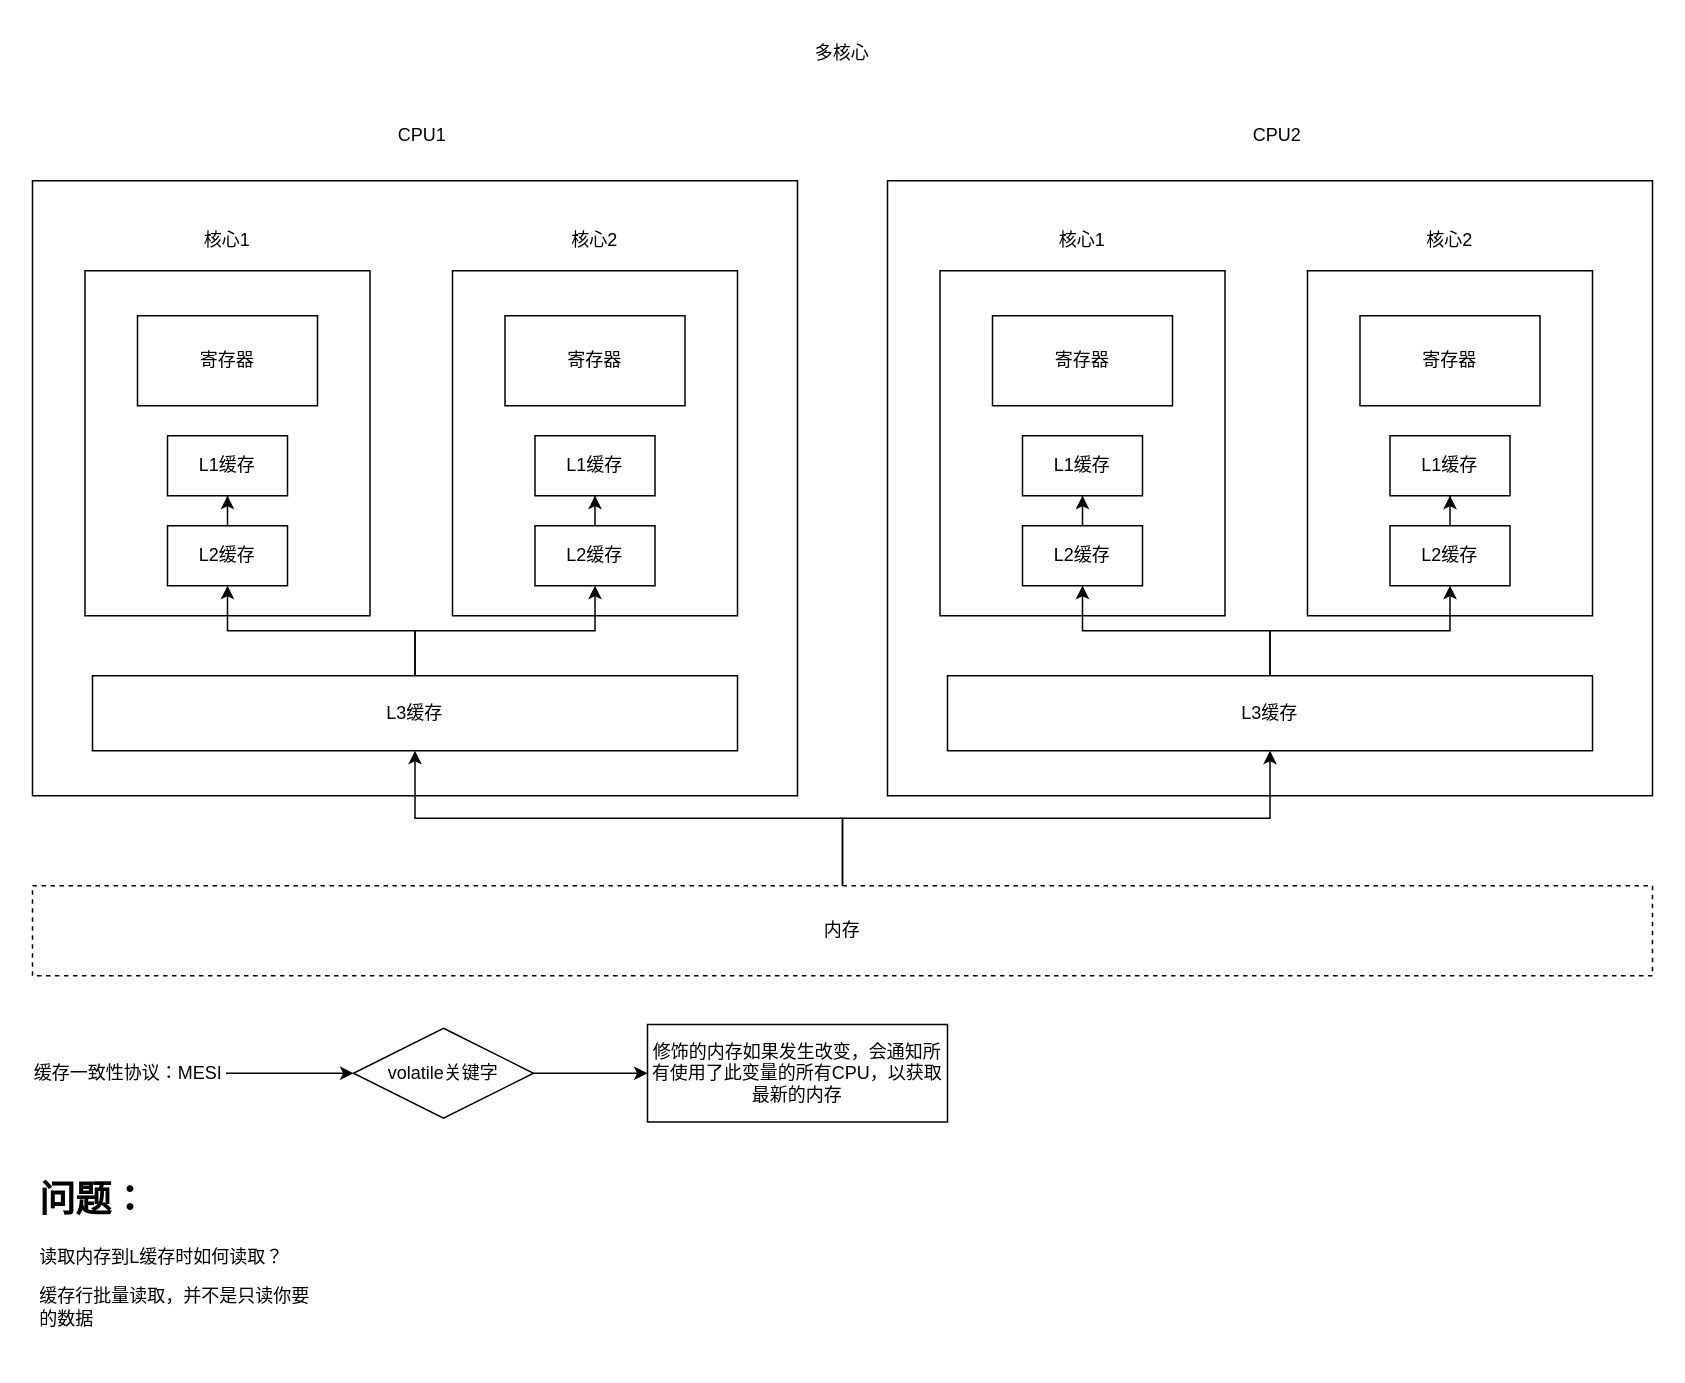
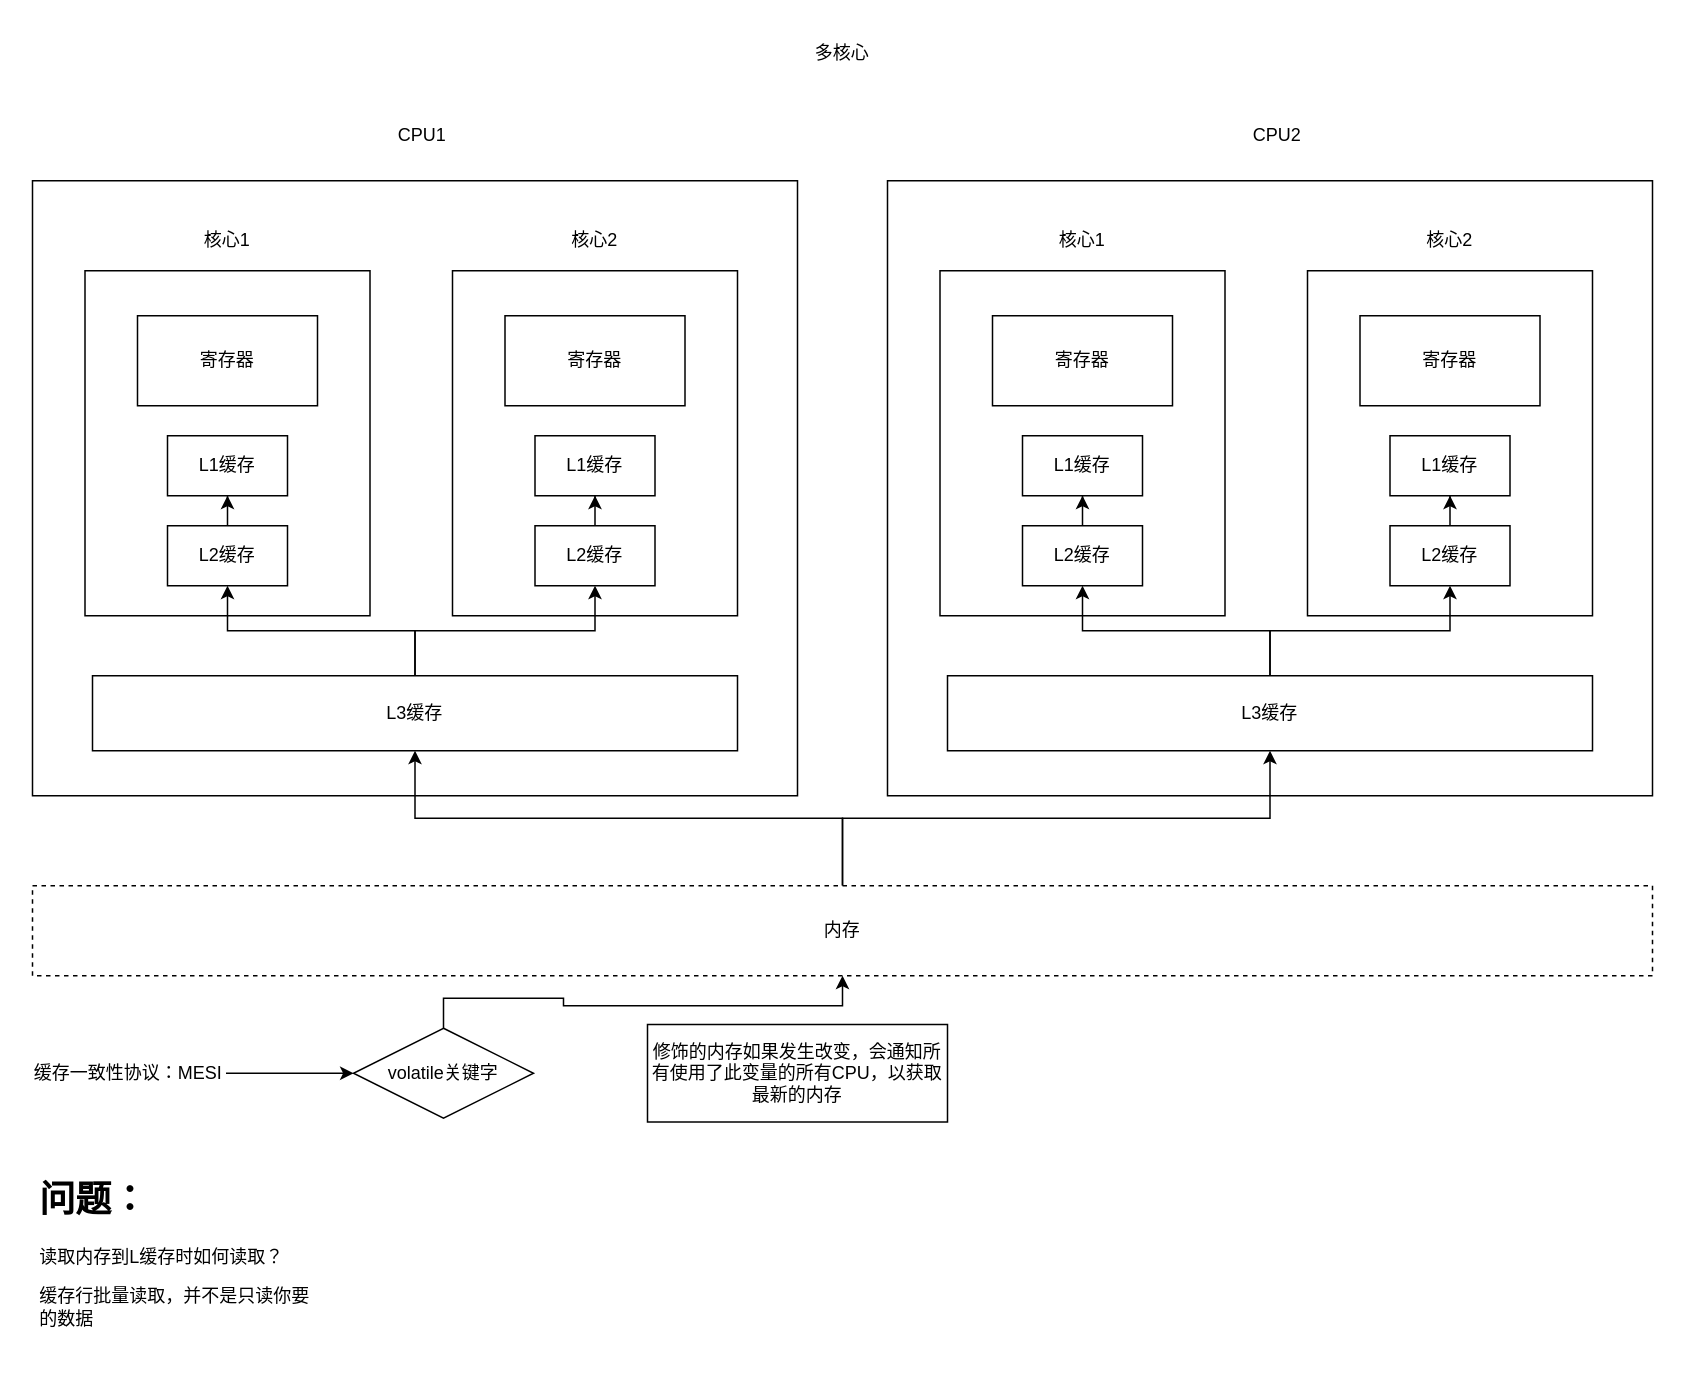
- <mxCell id="42" value="" style="edgeStyle=orthogonalEdgeStyle;rounded=0;orthogonalLoop=1;jettySize=auto;html=1;" edge="1" parent="1" source="43" target="44"><mxGeometry relative="1" as="geometry" /></mxCell>
+ <mxCell id="42" value="" style="edgeStyle=orthogonalEdgeStyle;rounded=0;orthogonalLoop=1;jettySize=auto;html=1;" edge="1" parent="1" source="43" target="39"><mxGeometry relative="1" as="geometry" /></mxCell>
